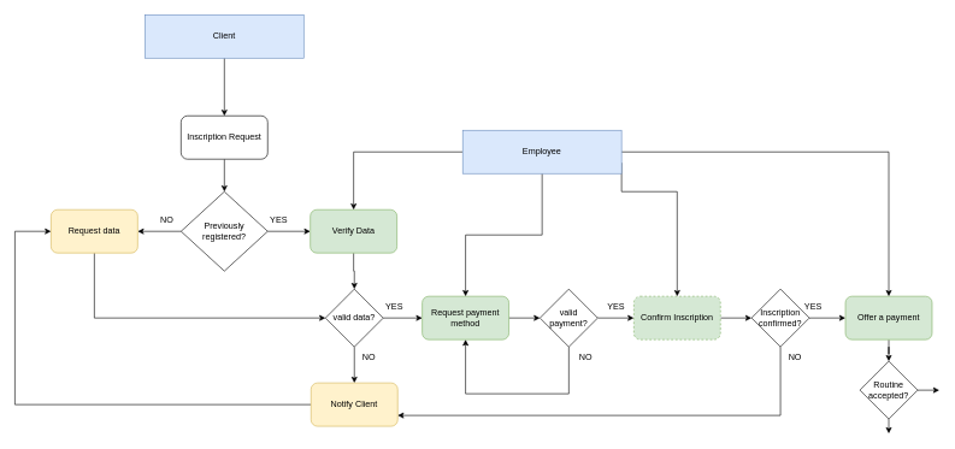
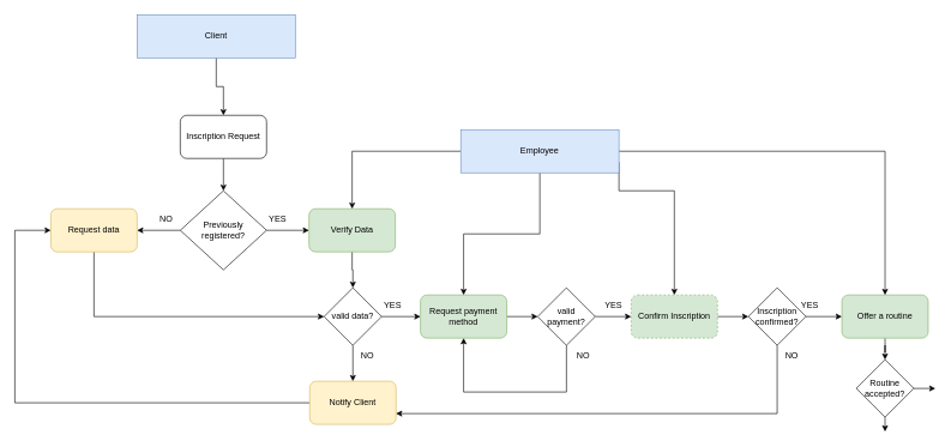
- <mxCell id="3" value="Client" style="rounded=0;whiteSpace=wrap;html=1;fillColor=#dae8fc;strokeColor=#6c8ebf;" vertex="1" parent="1"><mxGeometry x="200" y="20" width="220" height="60" as="geometry" /></mxCell>
+ <mxCell id="3" value="Client" style="rounded=0;whiteSpace=wrap;html=1;fillColor=#dae8fc;strokeColor=#6c8ebf;" vertex="1" parent="1"><mxGeometry x="190" y="20" width="220" height="60" as="geometry" /></mxCell>
- <mxCell id="37" value="Offer a payment" style="rounded=1;whiteSpace=wrap;html=1;fillColor=#d5e8d4;strokeColor=#82b366;" vertex="1" parent="1"><mxGeometry x="1170" y="410" width="120" height="60" as="geometry" /></mxCell>
+ <mxCell id="37" value="Offer a routine" style="rounded=1;whiteSpace=wrap;html=1;fillColor=#d5e8d4;strokeColor=#82b366;" vertex="1" parent="1"><mxGeometry x="1170" y="410" width="120" height="60" as="geometry" /></mxCell>
